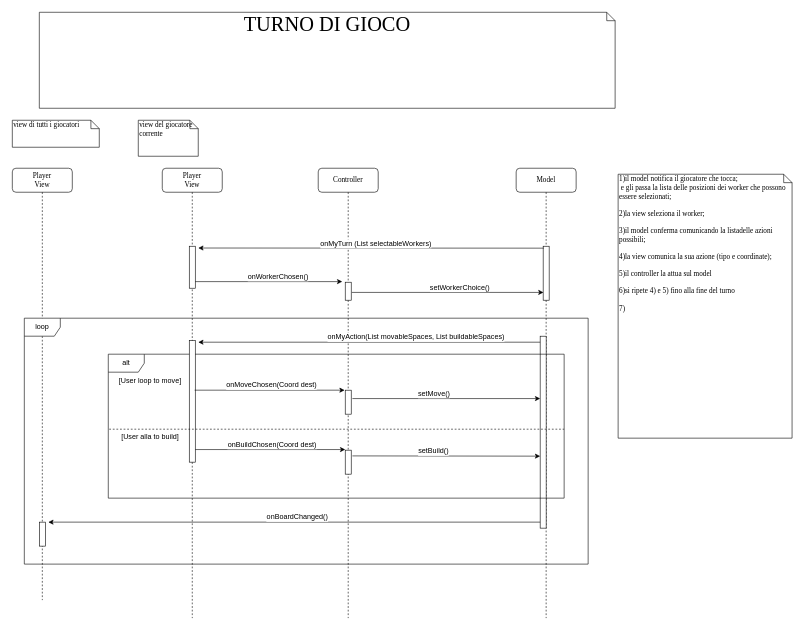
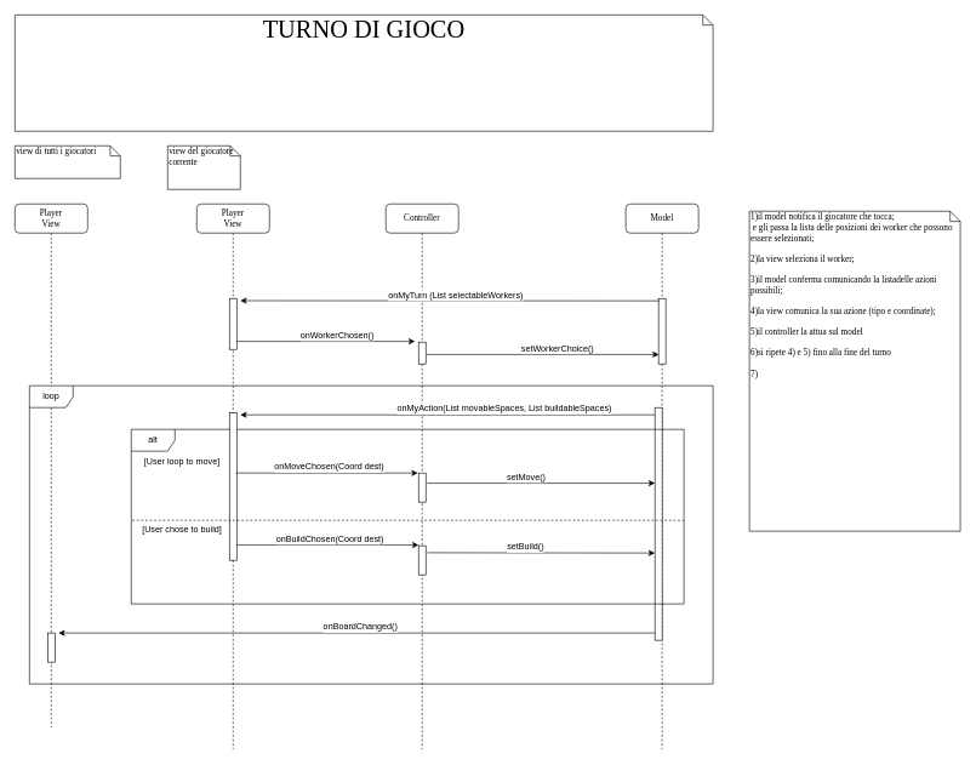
- <mxCell id="17" value="&lt;div align=&quot;center&quot;&gt;&lt;font style=&quot;font-size: 34px&quot;&gt;TURNO DI GIOCO&lt;/font&gt;&lt;/div&gt;" style="shape=note;whiteSpace=wrap;html=1;size=14;verticalAlign=top;align=center;spacingTop=-6;rounded=0;shadow=0;comic=0;labelBackgroundColor=none;strokeWidth=1;fontFamily=Verdana;fontSize=12" parent="1" vertex="1"><mxGeometry x="65" y="20" width="960" height="160" as="geometry" /></mxCell>
+ <mxCell id="17" value="&lt;div align=&quot;center&quot;&gt;&lt;font style=&quot;font-size: 34px&quot;&gt;TURNO DI GIOCO&lt;/font&gt;&lt;/div&gt;" style="shape=note;whiteSpace=wrap;html=1;size=14;verticalAlign=top;align=center;spacingTop=-6;rounded=0;shadow=0;comic=0;labelBackgroundColor=none;strokeWidth=1;fontFamily=Verdana;fontSize=12" parent="1" vertex="1"><mxGeometry x="20" y="20" width="960" height="160" as="geometry" /></mxCell>
- <mxCell id="34" value="[User alla to build]" style="text;html=1;strokeColor=none;fillColor=none;align=center;verticalAlign=middle;whiteSpace=wrap;rounded=0;" parent="1" vertex="1"><mxGeometry x="190" y="718" width="120" height="20" as="geometry" /></mxCell>
+ <mxCell id="34" value="[User chose to build]" style="text;html=1;strokeColor=none;fillColor=none;align=center;verticalAlign=middle;whiteSpace=wrap;rounded=0;" parent="1" vertex="1"><mxGeometry x="190" y="718" width="120" height="20" as="geometry" /></mxCell>
